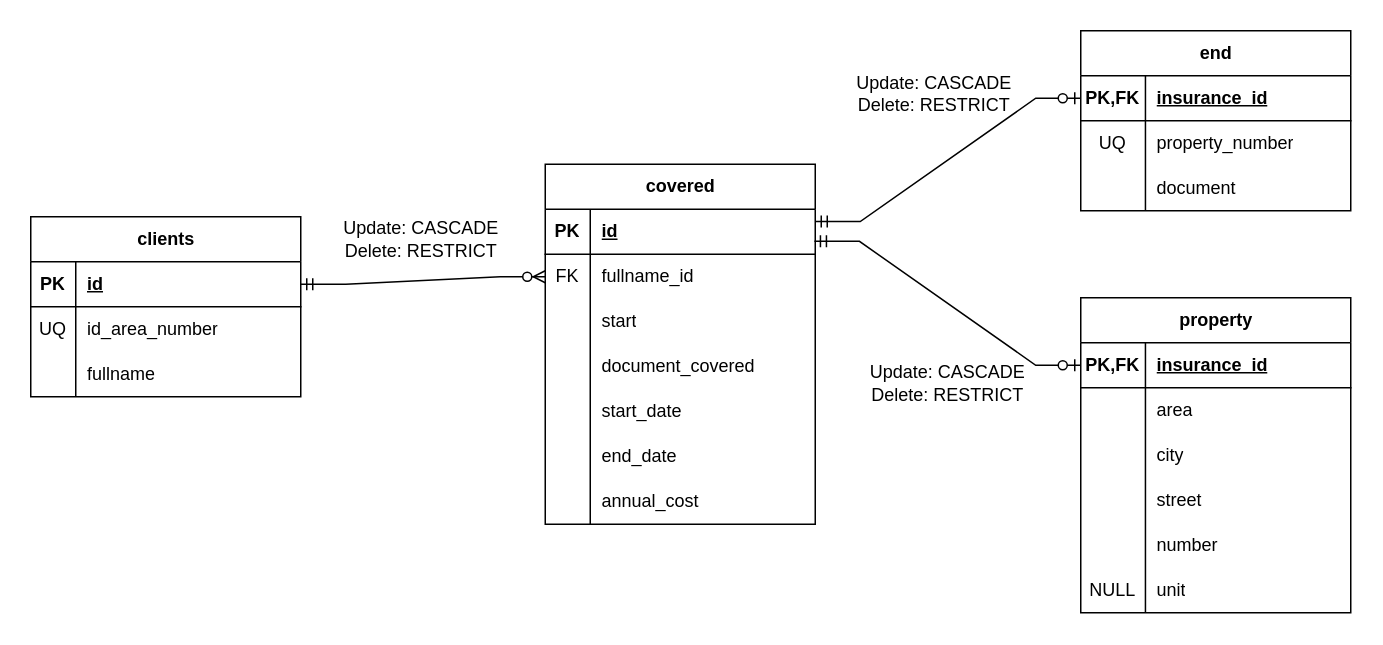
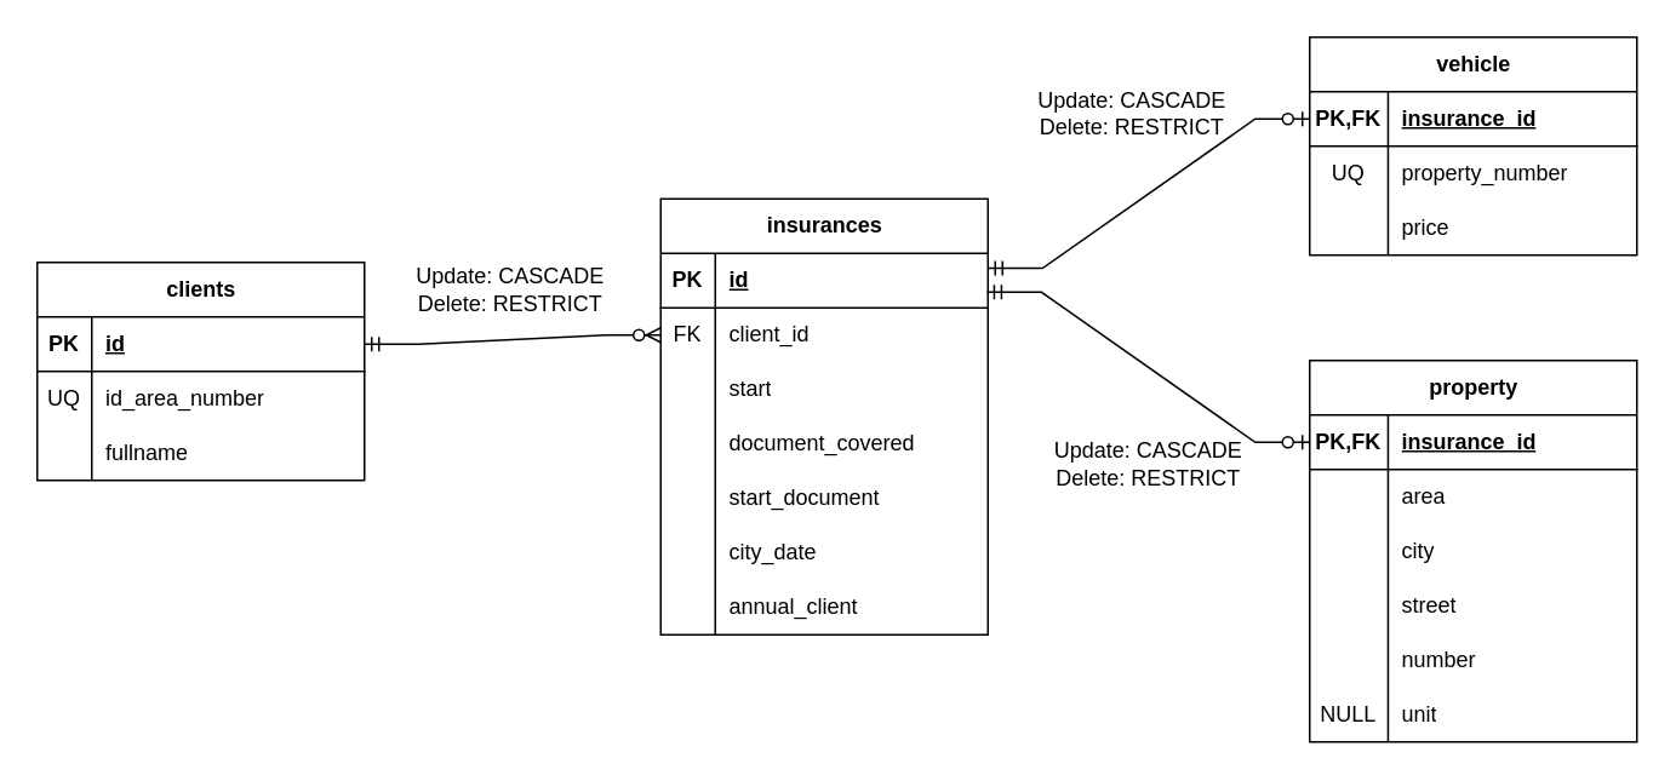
- <mxCell id="35" value="end" style="shape=table;startSize=30;container=1;collapsible=1;childLayout=tableLayout;fixedRows=1;rowLines=0;fontStyle=1;align=center;resizeLast=1;html=1;" parent="1" vertex="1"><mxGeometry x="720" y="20" width="180" height="120" as="geometry" /></mxCell>
+ <mxCell id="35" value="vehicle" style="shape=table;startSize=30;container=1;collapsible=1;childLayout=tableLayout;fixedRows=1;rowLines=0;fontStyle=1;align=center;resizeLast=1;html=1;" parent="1" vertex="1"><mxGeometry x="720" y="20" width="180" height="120" as="geometry" /></mxCell>
- <mxCell id="2" value="covered" style="shape=table;startSize=30;container=1;collapsible=1;childLayout=tableLayout;fixedRows=1;rowLines=0;fontStyle=1;align=center;resizeLast=1;html=1;" parent="1" vertex="1"><mxGeometry x="363" y="109" width="180" height="240" as="geometry" /></mxCell>
+ <mxCell id="2" value="insurances" style="shape=table;startSize=30;container=1;collapsible=1;childLayout=tableLayout;fixedRows=1;rowLines=0;fontStyle=1;align=center;resizeLast=1;html=1;" parent="1" vertex="1"><mxGeometry x="363" y="109" width="180" height="240" as="geometry" /></mxCell>
- <mxCell id="44" value="document" style="shape=partialRectangle;connectable=0;fillColor=none;top=0;left=0;bottom=0;right=0;align=left;spacingLeft=6;overflow=hidden;whiteSpace=wrap;html=1;" parent="42" vertex="1"><mxGeometry x="43.132" width="136.868" height="30" as="geometry"><mxRectangle width="136.868" height="30" as="alternateBounds" /></mxGeometry></mxCell>
+ <mxCell id="44" value="price" style="shape=partialRectangle;connectable=0;fillColor=none;top=0;left=0;bottom=0;right=0;align=left;spacingLeft=6;overflow=hidden;whiteSpace=wrap;html=1;" parent="42" vertex="1"><mxGeometry x="43.132" width="136.868" height="30" as="geometry"><mxRectangle width="136.868" height="30" as="alternateBounds" /></mxGeometry></mxCell>
- <mxCell id="8" value="fullname_id" style="shape=partialRectangle;connectable=0;fillColor=none;top=0;left=0;bottom=0;right=0;align=left;spacingLeft=6;overflow=hidden;whiteSpace=wrap;html=1;" parent="6" vertex="1"><mxGeometry x="30" width="150" height="30" as="geometry"><mxRectangle width="150" height="30" as="alternateBounds" /></mxGeometry></mxCell>
+ <mxCell id="8" value="client_id" style="shape=partialRectangle;connectable=0;fillColor=none;top=0;left=0;bottom=0;right=0;align=left;spacingLeft=6;overflow=hidden;whiteSpace=wrap;html=1;" parent="6" vertex="1"><mxGeometry x="30" width="150" height="30" as="geometry"><mxRectangle width="150" height="30" as="alternateBounds" /></mxGeometry></mxCell>
- <mxCell id="17" value="start_date" style="shape=partialRectangle;connectable=0;fillColor=none;top=0;left=0;bottom=0;right=0;align=left;spacingLeft=6;overflow=hidden;whiteSpace=wrap;html=1;" parent="15" vertex="1"><mxGeometry x="30" width="150" height="30" as="geometry"><mxRectangle width="150" height="30" as="alternateBounds" /></mxGeometry></mxCell>
+ <mxCell id="17" value="start_document" style="shape=partialRectangle;connectable=0;fillColor=none;top=0;left=0;bottom=0;right=0;align=left;spacingLeft=6;overflow=hidden;whiteSpace=wrap;html=1;" parent="15" vertex="1"><mxGeometry x="30" width="150" height="30" as="geometry"><mxRectangle width="150" height="30" as="alternateBounds" /></mxGeometry></mxCell>
- <mxCell id="20" value="end_date" style="shape=partialRectangle;connectable=0;fillColor=none;top=0;left=0;bottom=0;right=0;align=left;spacingLeft=6;overflow=hidden;whiteSpace=wrap;html=1;" parent="18" vertex="1"><mxGeometry x="30" width="150" height="30" as="geometry"><mxRectangle width="150" height="30" as="alternateBounds" /></mxGeometry></mxCell>
+ <mxCell id="20" value="city_date" style="shape=partialRectangle;connectable=0;fillColor=none;top=0;left=0;bottom=0;right=0;align=left;spacingLeft=6;overflow=hidden;whiteSpace=wrap;html=1;" parent="18" vertex="1"><mxGeometry x="30" width="150" height="30" as="geometry"><mxRectangle width="150" height="30" as="alternateBounds" /></mxGeometry></mxCell>
- <mxCell id="23" value="annual_cost" style="shape=partialRectangle;connectable=0;fillColor=none;top=0;left=0;bottom=0;right=0;align=left;spacingLeft=6;overflow=hidden;whiteSpace=wrap;html=1;" parent="21" vertex="1"><mxGeometry x="30" width="150" height="30" as="geometry"><mxRectangle width="150" height="30" as="alternateBounds" /></mxGeometry></mxCell>
+ <mxCell id="23" value="annual_client" style="shape=partialRectangle;connectable=0;fillColor=none;top=0;left=0;bottom=0;right=0;align=left;spacingLeft=6;overflow=hidden;whiteSpace=wrap;html=1;" parent="21" vertex="1"><mxGeometry x="30" width="150" height="30" as="geometry"><mxRectangle width="150" height="30" as="alternateBounds" /></mxGeometry></mxCell>
